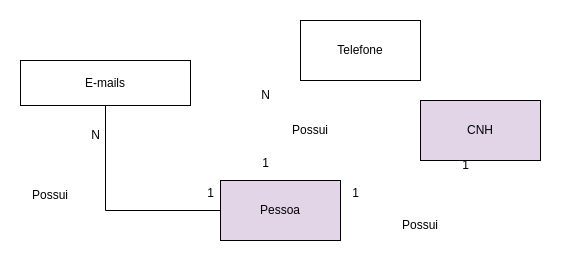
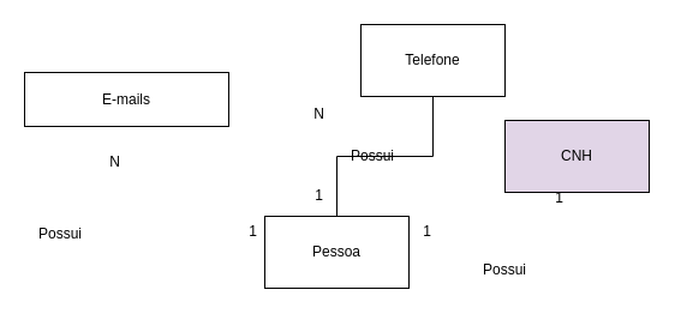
+ <mxCell id="2" style="edgeStyle=orthogonalEdgeStyle;rounded=0;orthogonalLoop=1;jettySize=auto;html=1;entryX=0.5;entryY=1;entryDx=0;entryDy=0;endArrow=none;endFill=0;" edge="1" parent="1" source="4" target="5"><mxGeometry relative="1" as="geometry" /></mxCell>
- <mxCell id="3" style="edgeStyle=orthogonalEdgeStyle;rounded=0;orthogonalLoop=1;jettySize=auto;html=1;endArrow=none;endFill=0;" edge="1" parent="1" source="4" target="6"><mxGeometry relative="1" as="geometry" /></mxCell>
- <mxCell id="4" value="Pessoa" style="rounded=0;whiteSpace=wrap;html=1;fillColor=#e1d5e7;" vertex="1" parent="1"><mxGeometry x="220" y="180" width="120" height="60" as="geometry" /></mxCell>
+ <mxCell id="4" value="Pessoa" style="rounded=0;whiteSpace=wrap;html=1;" vertex="1" parent="1"><mxGeometry x="220" y="180" width="120" height="60" as="geometry" /></mxCell>
